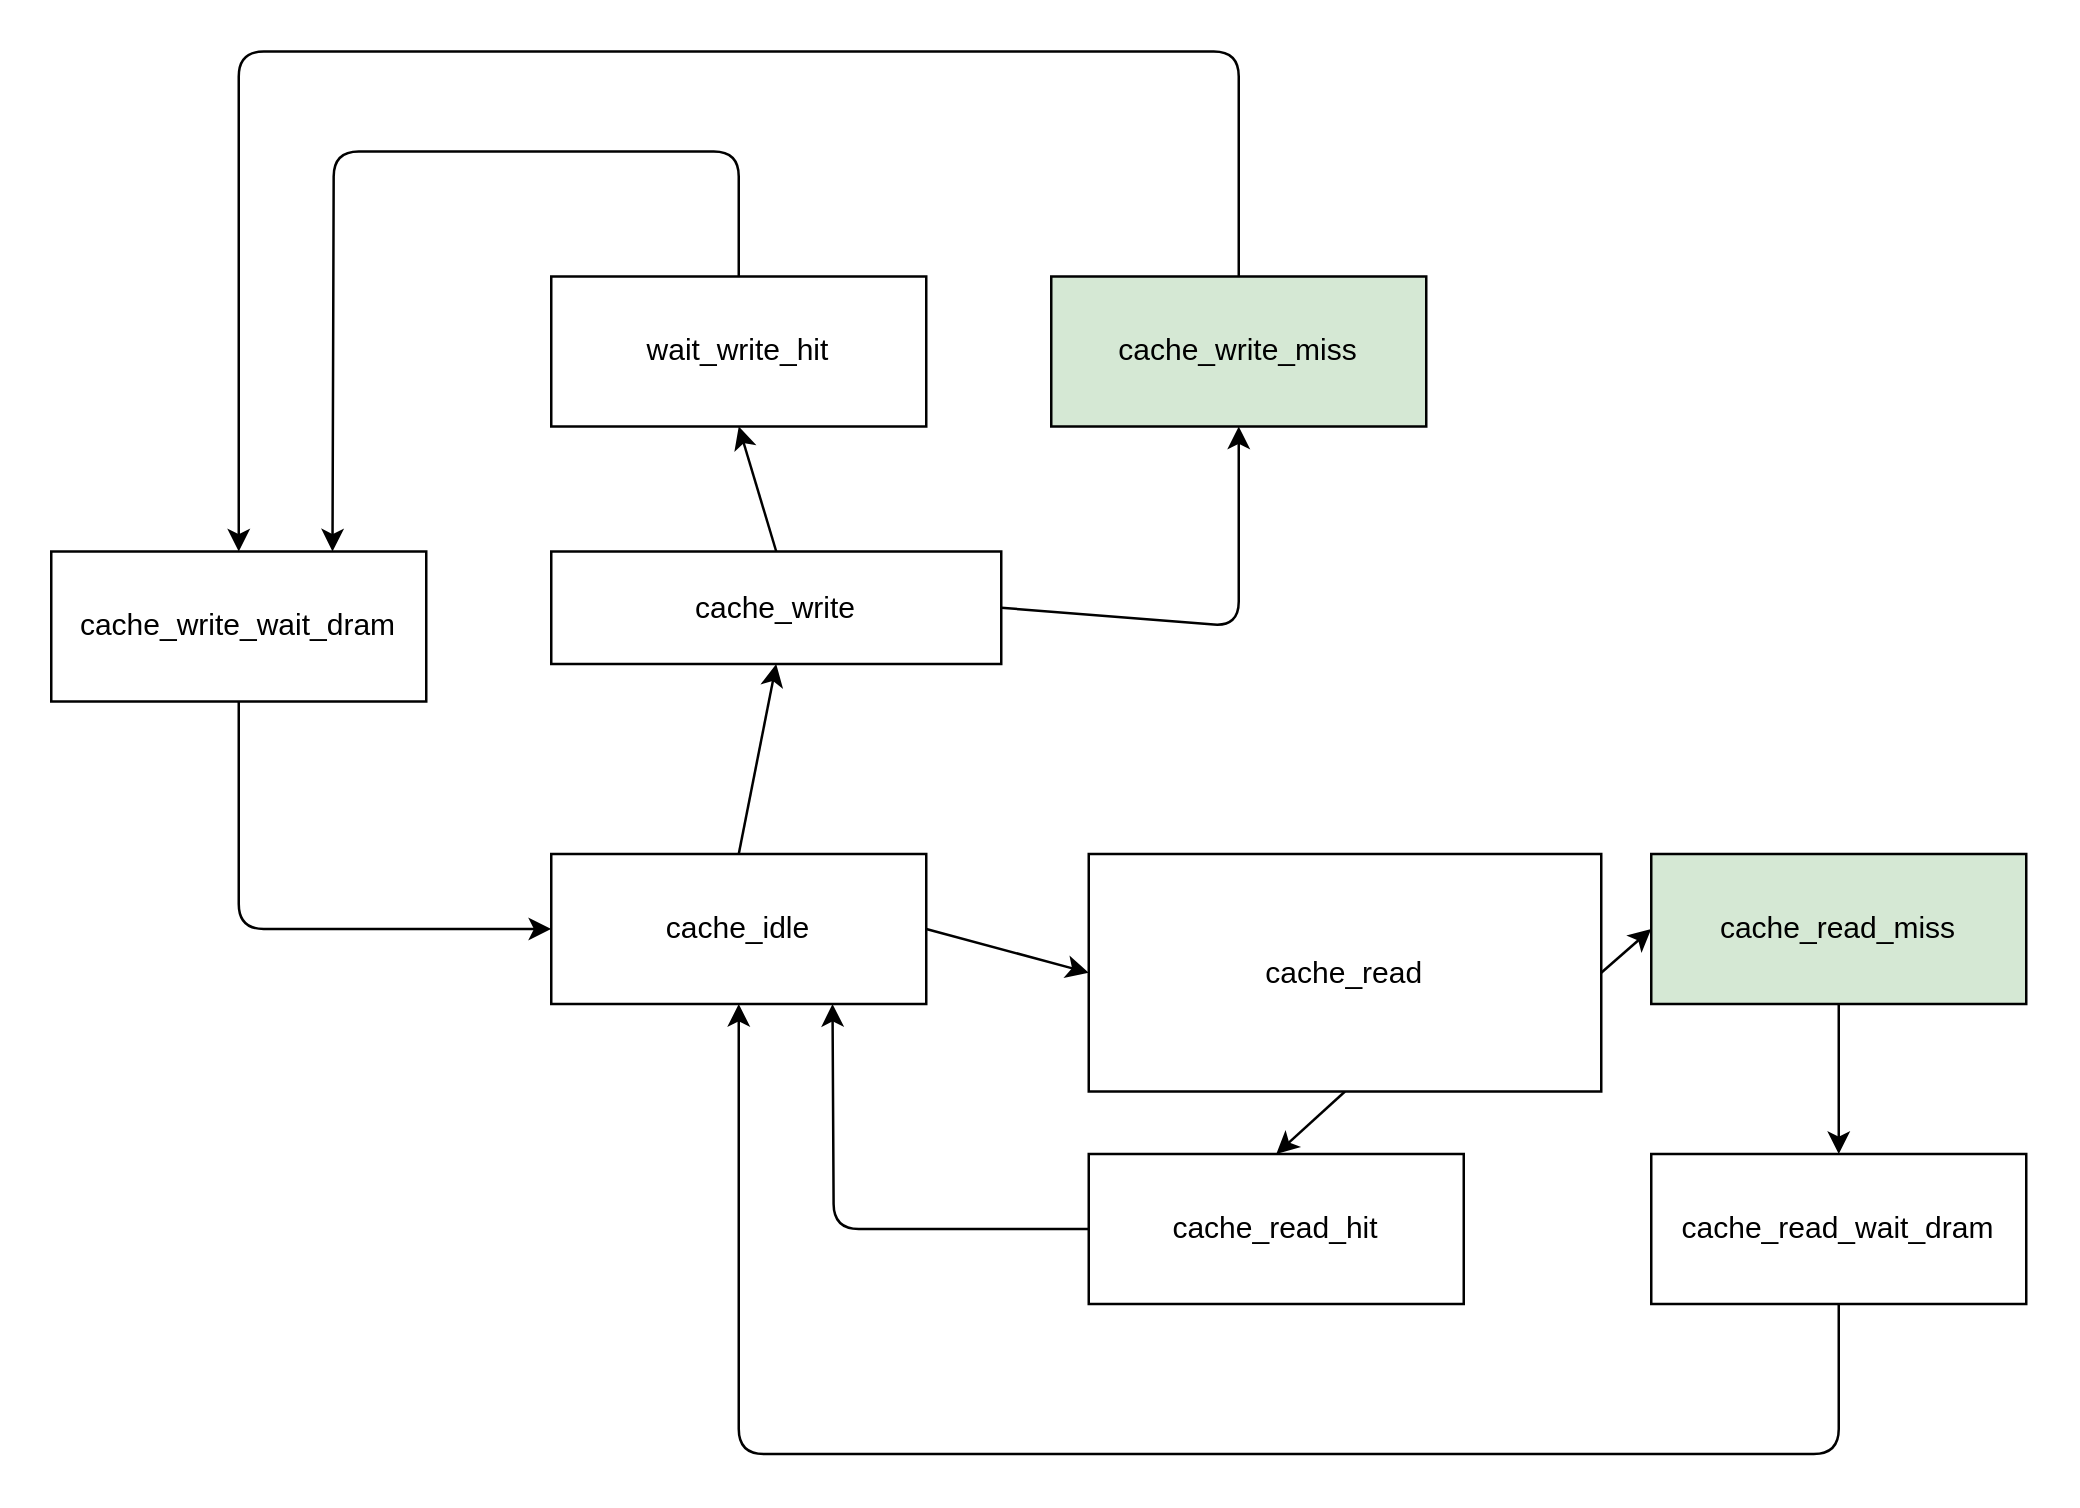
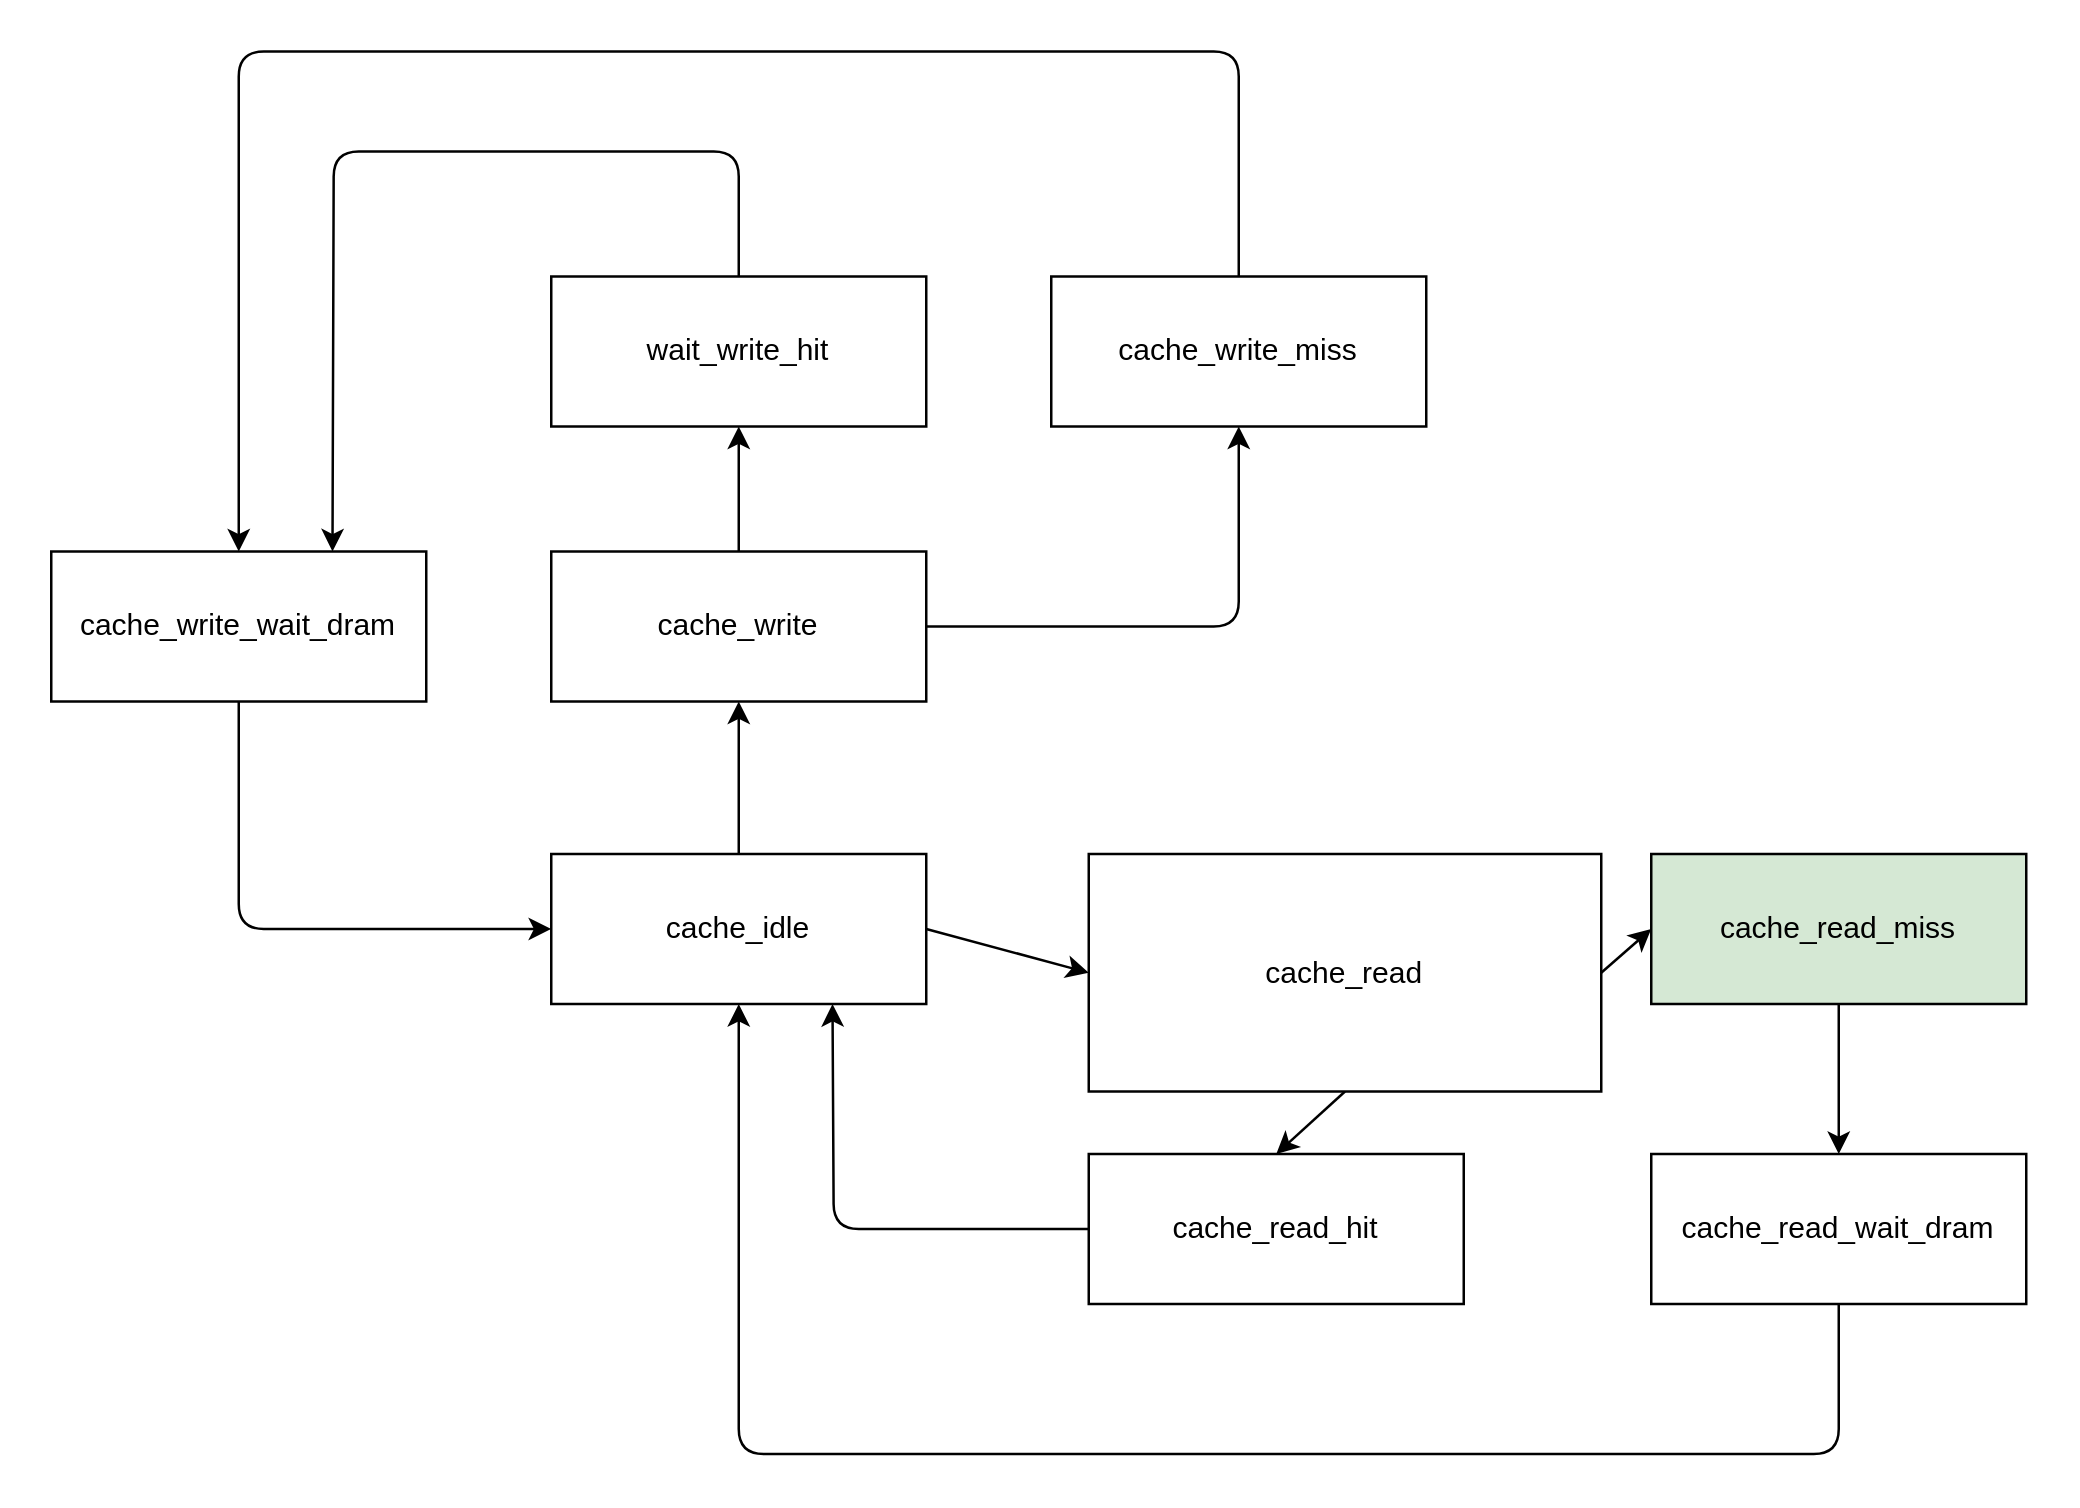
- <mxCell id="18" value="cache_write_miss" style="rounded=0;whiteSpace=wrap;html=1;fillColor=#d5e8d4;" vertex="1" parent="1"><mxGeometry x="420" y="110" width="150" height="60" as="geometry" /></mxCell>
+ <mxCell id="18" value="cache_write_miss" style="rounded=0;whiteSpace=wrap;html=1;" vertex="1" parent="1"><mxGeometry x="420" y="110" width="150" height="60" as="geometry" /></mxCell>
- <mxCell id="16" value="cache_write" style="rounded=0;whiteSpace=wrap;html=1;" vertex="1" parent="1"><mxGeometry x="220" y="220" width="180" height="45" as="geometry" /></mxCell>
+ <mxCell id="16" value="cache_write" style="rounded=0;whiteSpace=wrap;html=1;" vertex="1" parent="1"><mxGeometry x="220" y="220" width="150" height="60" as="geometry" /></mxCell>
